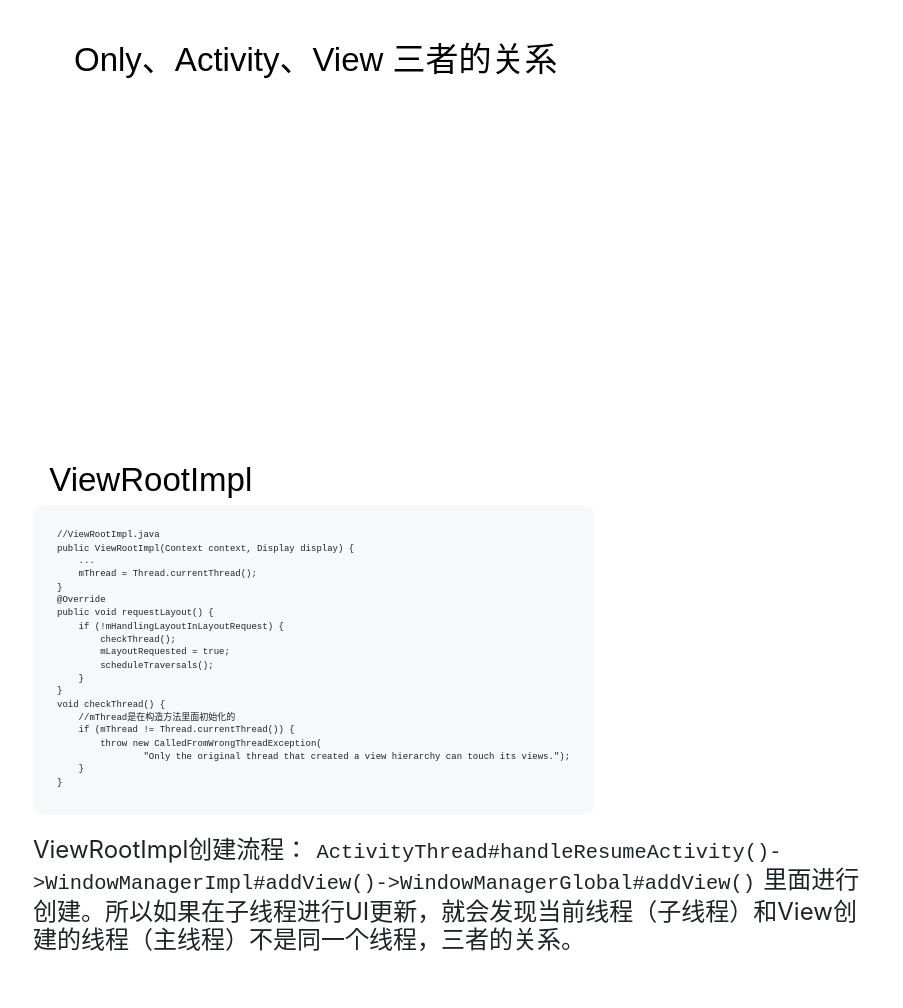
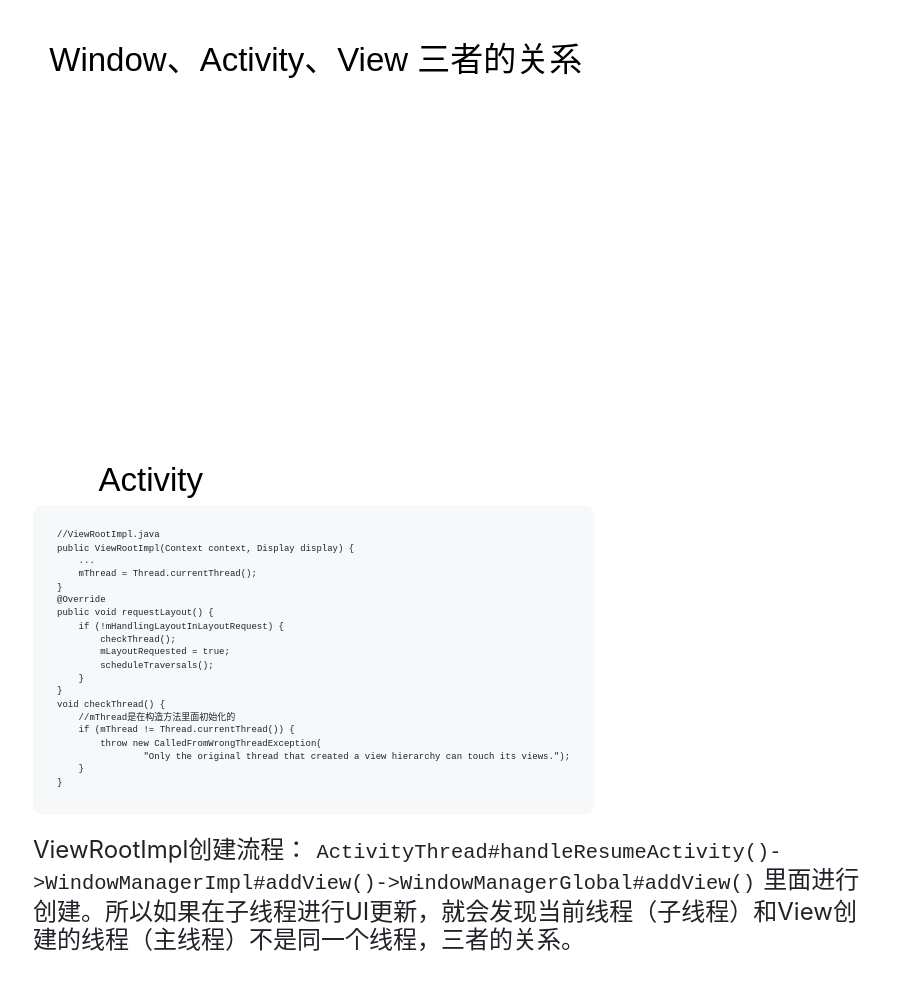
- <mxCell id="4" value="Only、Activity、View 三者的关系" style="text;html=1;align=center;verticalAlign=middle;resizable=0;points=[];autosize=1;strokeColor=none;fillColor=none;fontSize=22;" parent="1" vertex="1"><mxGeometry x="20" y="20" width="380" height="40" as="geometry" /></mxCell>
+ <mxCell id="4" value="Window、Activity、View 三者的关系" style="text;html=1;align=center;verticalAlign=middle;resizable=0;points=[];autosize=1;strokeColor=none;fillColor=none;fontSize=22;" parent="1" vertex="1"><mxGeometry x="20" y="20" width="380" height="40" as="geometry" /></mxCell>
- <mxCell id="3" value="ViewRootImpl" style="text;html=1;align=center;verticalAlign=middle;resizable=0;points=[];autosize=1;strokeColor=none;fillColor=none;fontSize=22;" parent="1" vertex="1"><mxGeometry x="20" y="300" width="160" height="40" as="geometry" /></mxCell>
+ <mxCell id="3" value="Activity" style="text;html=1;align=center;verticalAlign=middle;resizable=0;points=[];autosize=1;strokeColor=none;fillColor=none;fontSize=22;" parent="1" vertex="1"><mxGeometry x="20" y="300" width="160" height="40" as="geometry" /></mxCell>
